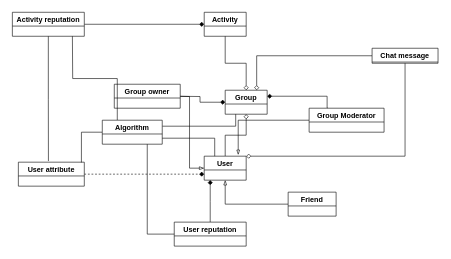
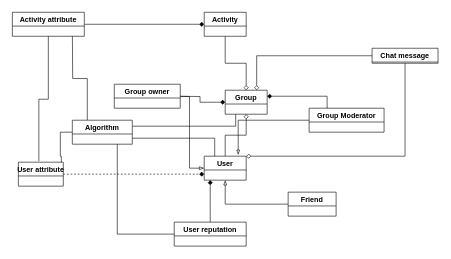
- <mxCell id="15" value="Activity reputation" style="swimlane;" vertex="1" parent="1"><mxGeometry x="20" y="20" width="120" height="40" as="geometry"><mxRectangle x="30" y="50" width="130" height="23" as="alternateBounds" /></mxGeometry></mxCell>
+ <mxCell id="15" value="Activity attribute" style="swimlane;" vertex="1" parent="1"><mxGeometry x="20" y="20" width="120" height="40" as="geometry"><mxRectangle x="30" y="50" width="130" height="23" as="alternateBounds" /></mxGeometry></mxCell>
- <mxCell id="30" value="Algorithm" style="swimlane;" vertex="1" parent="1"><mxGeometry x="170" y="200" width="100" height="40" as="geometry" /></mxCell>
+ <mxCell id="30" value="Algorithm" style="swimlane;" vertex="1" parent="1"><mxGeometry x="120" y="200" width="100" height="40" as="geometry" /></mxCell>
- <mxCell id="5" value="User attribute" style="swimlane;" vertex="1" parent="1"><mxGeometry x="30" y="270" width="110" height="40" as="geometry" /></mxCell>
+ <mxCell id="5" value="User attribute" style="swimlane;" vertex="1" parent="1"><mxGeometry x="30" y="270" width="75" height="40" as="geometry" /></mxCell>
